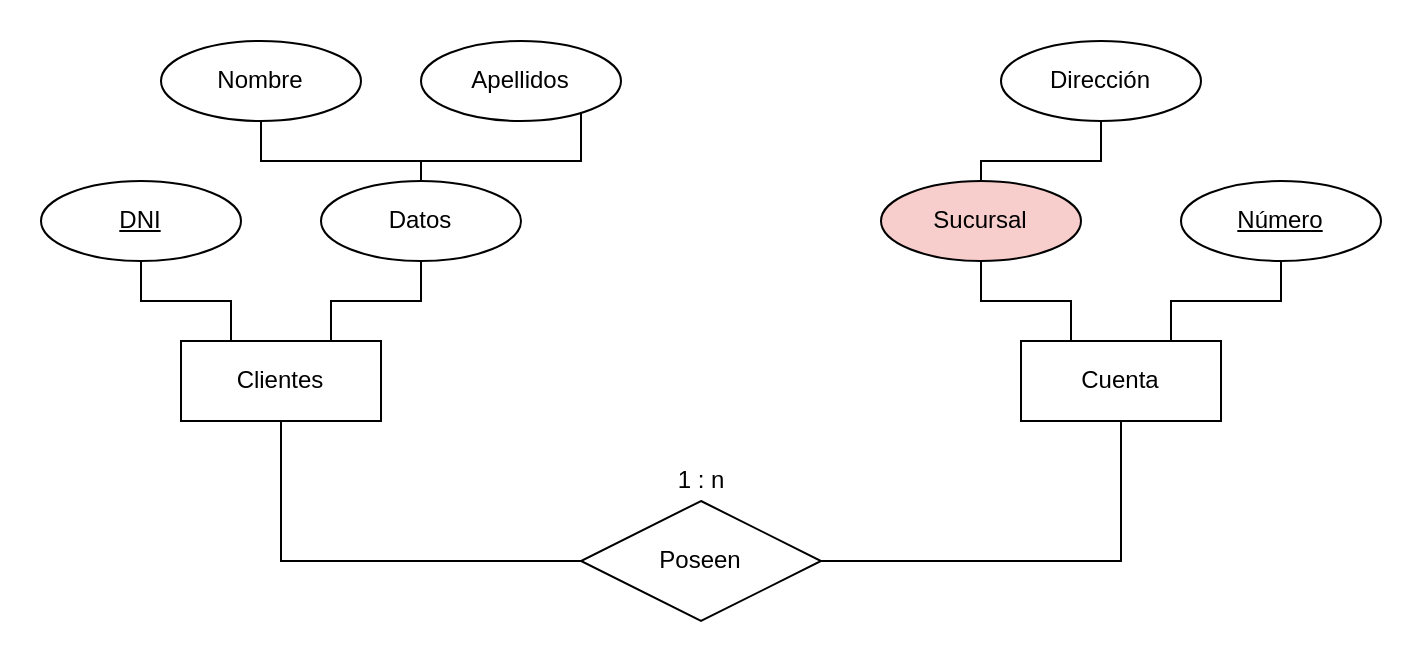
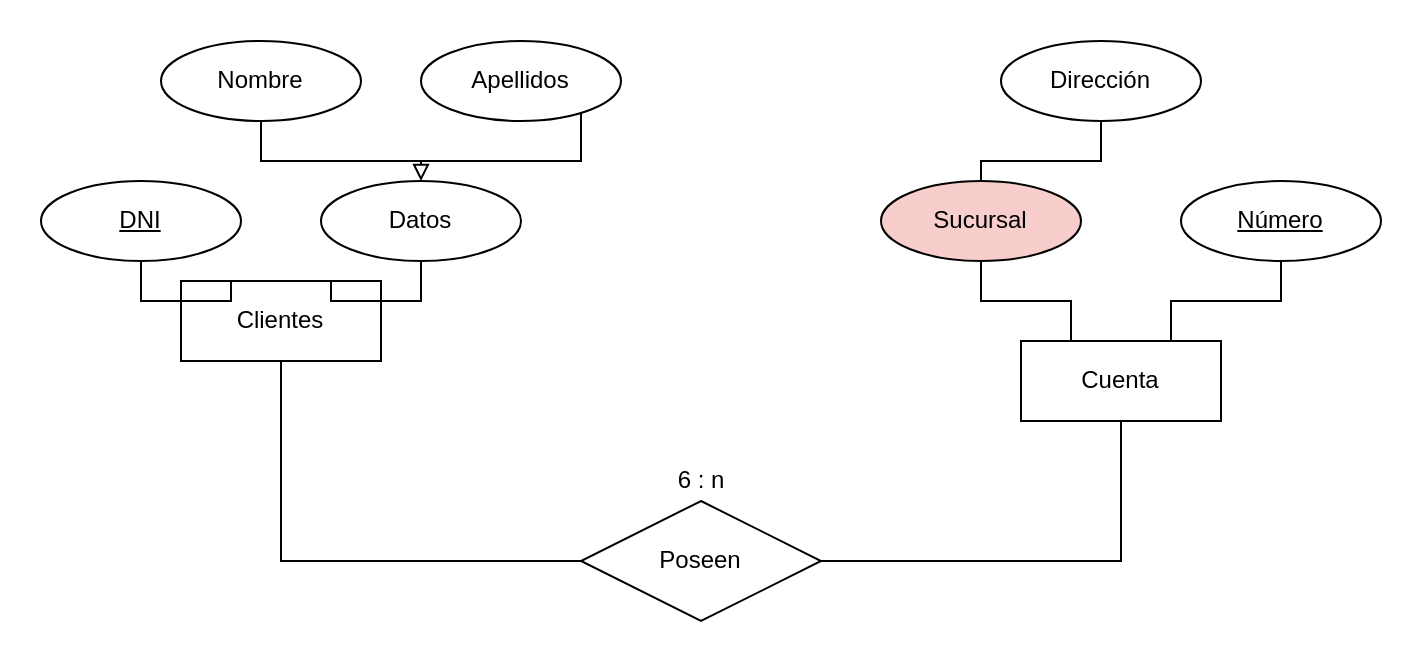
- <mxCell id="11" style="edgeStyle=orthogonalEdgeStyle;rounded=0;orthogonalLoop=1;jettySize=auto;html=1;exitX=0.5;exitY=1;exitDx=0;exitDy=0;entryX=0.5;entryY=0;entryDx=0;entryDy=0;endArrow=none;endFill=0;" parent="1" source="12" target="10" edge="1"><mxGeometry relative="1" as="geometry"><Array as="points"><mxPoint x="130" y="80" /><mxPoint x="210" y="80" /></Array></mxGeometry></mxCell>
+ <mxCell id="11" style="edgeStyle=orthogonalEdgeStyle;rounded=0;orthogonalLoop=1;jettySize=auto;html=1;exitX=0.5;exitY=1;exitDx=0;exitDy=0;entryX=0.5;entryY=0;entryDx=0;entryDy=0;endArrow=block;endFill=0;" parent="1" source="12" target="10" edge="1"><mxGeometry relative="1" as="geometry"><Array as="points"><mxPoint x="130" y="80" /><mxPoint x="210" y="80" /></Array></mxGeometry></mxCell>
- <mxCell id="3" value="Clientes" style="whiteSpace=wrap;html=1;align=center;" parent="1" vertex="1"><mxGeometry x="90" y="170" width="100" height="40" as="geometry" /></mxCell>
+ <mxCell id="3" value="Clientes" style="whiteSpace=wrap;html=1;align=center;" parent="1" vertex="1"><mxGeometry x="90" y="140" width="100" height="40" as="geometry" /></mxCell>
- <mxCell id="21" value="1 : n" style="text;html=1;resizable=0;autosize=1;align=center;verticalAlign=middle;points=[];fillColor=none;strokeColor=none;rounded=0;" vertex="1" parent="1"><mxGeometry x="330" y="230" width="40" height="20" as="geometry" /></mxCell>
+ <mxCell id="21" value="6 : n" style="text;html=1;resizable=0;autosize=1;align=center;verticalAlign=middle;points=[];fillColor=none;strokeColor=none;rounded=0;" vertex="1" parent="1"><mxGeometry x="330" y="230" width="40" height="20" as="geometry" /></mxCell>
